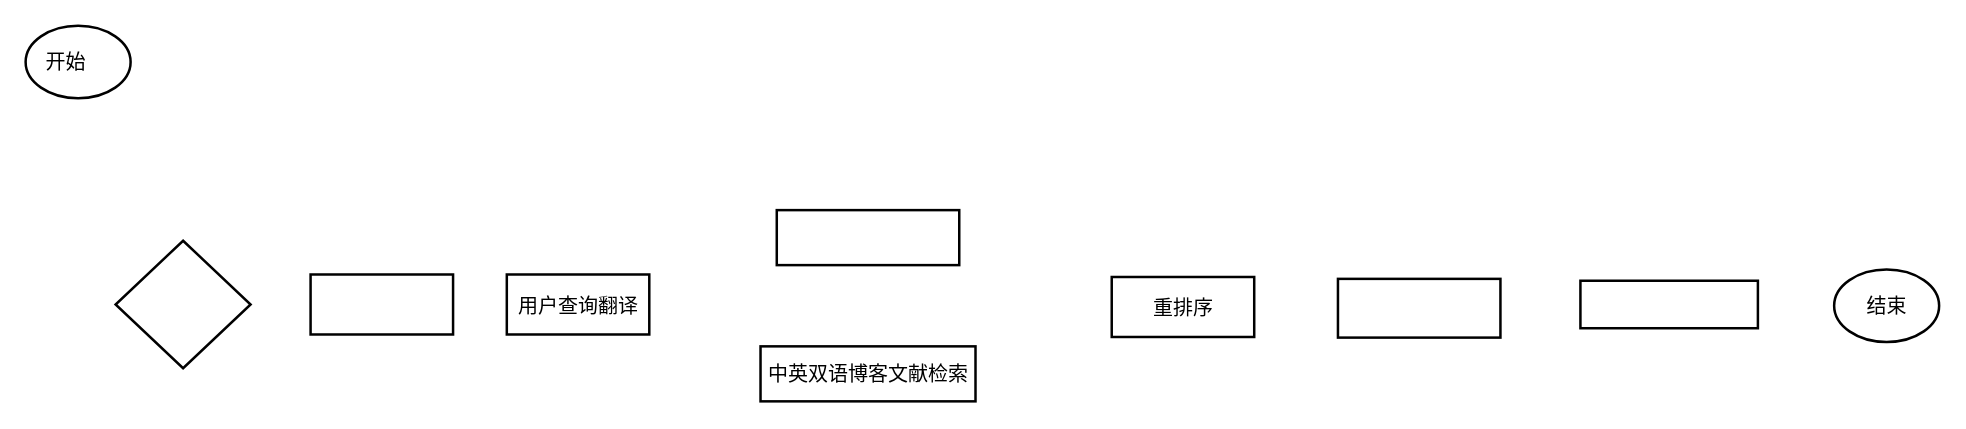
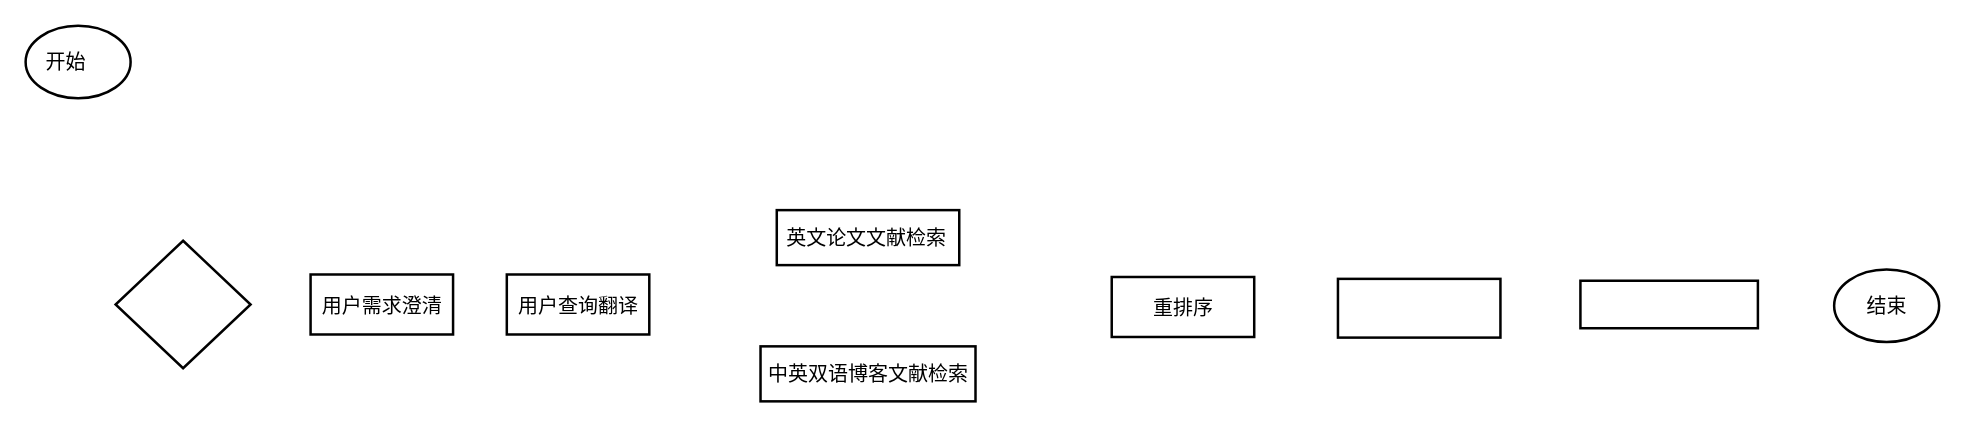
+ <mxCell id="6" value="&lt;font style=&quot;font-size: 16px;&quot;&gt;英文论文文献检索&lt;/font&gt;" style="text;html=1;align=center;verticalAlign=middle;whiteSpace=wrap;rounded=0;" vertex="1" parent="1"><mxGeometry x="626" y="174.5" width="134" height="30" as="geometry" /></mxCell>
+ <mxCell id="12" value="&lt;font style=&quot;font-size: 16px;&quot;&gt;用户需求澄清&lt;/font&gt;" style="text;html=1;align=center;verticalAlign=middle;whiteSpace=wrap;rounded=0;" vertex="1" parent="1"><mxGeometry x="254.5" y="229" width="101" height="30" as="geometry" /></mxCell>
